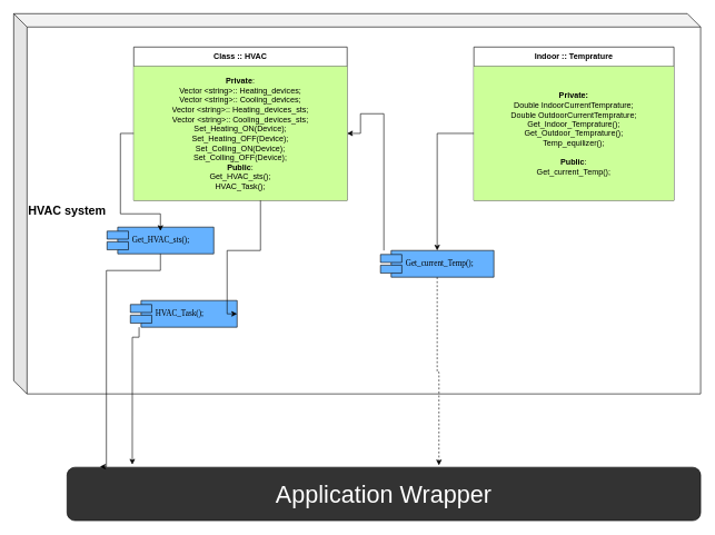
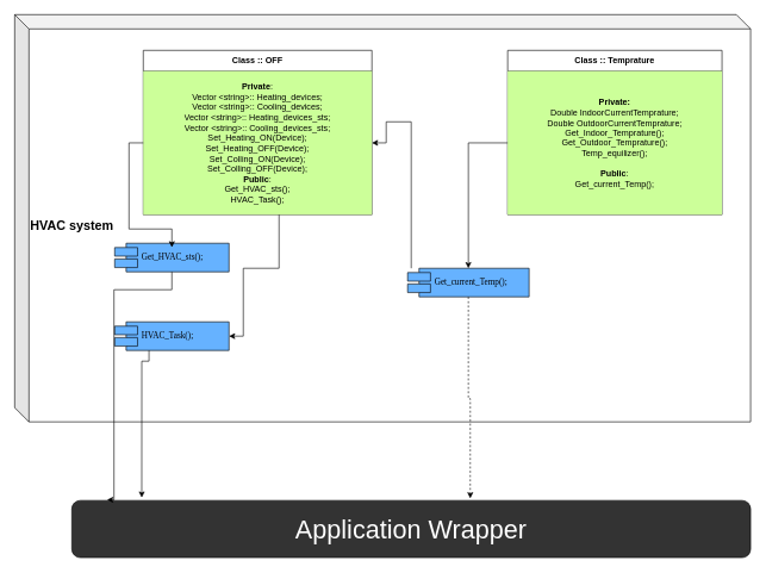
- <mxCell id="7" value="Class :: HVAC" style="swimlane;fontStyle=1;align=center;verticalAlign=middle;childLayout=stackLayout;horizontal=1;startSize=29;horizontalStack=0;resizeParent=1;resizeParentMax=0;resizeLast=0;collapsible=0;marginBottom=0;html=1;whiteSpace=wrap;" parent="1" vertex="1"><mxGeometry x="200" y="70" width="320" height="230" as="geometry" /></mxCell>
+ <mxCell id="7" value="Class :: OFF" style="swimlane;fontStyle=1;align=center;verticalAlign=middle;childLayout=stackLayout;horizontal=1;startSize=29;horizontalStack=0;resizeParent=1;resizeParentMax=0;resizeLast=0;collapsible=0;marginBottom=0;html=1;whiteSpace=wrap;" parent="1" vertex="1"><mxGeometry x="200" y="70" width="320" height="230" as="geometry" /></mxCell>
- <mxCell id="5" value="Indoor :: Temprature" style="swimlane;fontStyle=1;align=center;verticalAlign=middle;childLayout=stackLayout;horizontal=1;startSize=29;horizontalStack=0;resizeParent=1;resizeParentMax=0;resizeLast=0;collapsible=0;marginBottom=0;html=1;whiteSpace=wrap;" parent="1" vertex="1"><mxGeometry x="710" y="70" width="300" height="230" as="geometry" /></mxCell>
+ <mxCell id="5" value="Class :: Temprature" style="swimlane;fontStyle=1;align=center;verticalAlign=middle;childLayout=stackLayout;horizontal=1;startSize=29;horizontalStack=0;resizeParent=1;resizeParentMax=0;resizeLast=0;collapsible=0;marginBottom=0;html=1;whiteSpace=wrap;" parent="1" vertex="1"><mxGeometry x="710" y="70" width="300" height="230" as="geometry" /></mxCell>
- <mxCell id="11" value="HVAC_Task();" style="shape=component;align=left;spacingLeft=36;rounded=0;shadow=0;comic=0;labelBackgroundColor=none;strokeWidth=1;fontFamily=Verdana;fontSize=12;html=1;fillColor=#66B2FF;" parent="1" vertex="1"><mxGeometry x="195" y="450" width="160" height="40" as="geometry" /></mxCell>
+ <mxCell id="11" value="HVAC_Task();" style="shape=component;align=left;spacingLeft=36;rounded=0;shadow=0;comic=0;labelBackgroundColor=none;strokeWidth=1;fontFamily=Verdana;fontSize=12;html=1;fillColor=#66B2FF;" parent="1" vertex="1"><mxGeometry x="160" y="450" width="160" height="40" as="geometry" /></mxCell>
